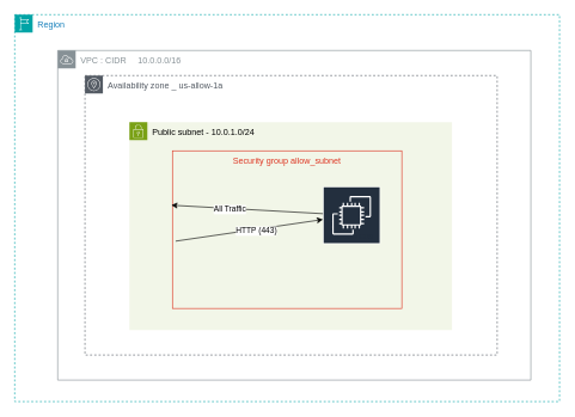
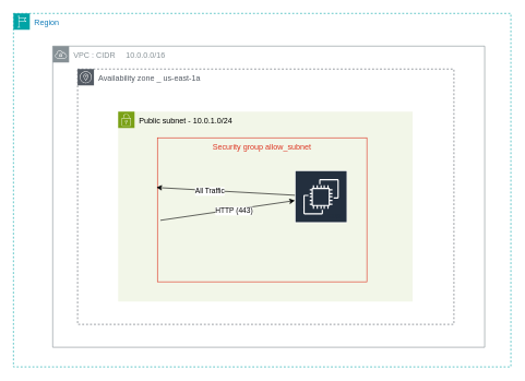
- <mxCell id="5" value="Availability zone _ us-allow-1a" style="sketch=0;outlineConnect=0;gradientColor=none;html=1;whiteSpace=wrap;fontSize=12;fontStyle=0;shape=mxgraph.aws4.group;grIcon=mxgraph.aws4.group_availability_zone;strokeColor=#545B64;fillColor=none;verticalAlign=top;align=left;spacingLeft=30;fontColor=#545B64;dashed=1;" parent="3" vertex="1"><mxGeometry x="98" y="85" width="575" height="390" as="geometry" /></mxCell>
+ <mxCell id="5" value="Availability zone _ us-east-1a" style="sketch=0;outlineConnect=0;gradientColor=none;html=1;whiteSpace=wrap;fontSize=12;fontStyle=0;shape=mxgraph.aws4.group;grIcon=mxgraph.aws4.group_availability_zone;strokeColor=#545B64;fillColor=none;verticalAlign=top;align=left;spacingLeft=30;fontColor=#545B64;dashed=1;" parent="3" vertex="1"><mxGeometry x="98" y="85" width="575" height="390" as="geometry" /></mxCell>
